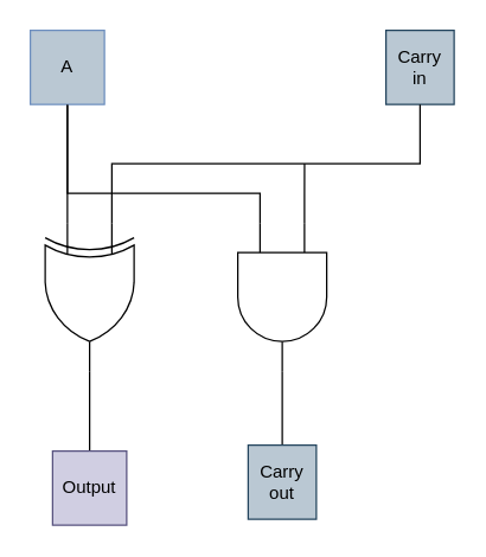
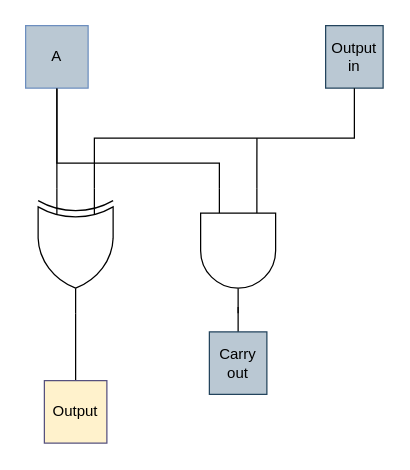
- <mxCell id="4" value="Carry&lt;br&gt;in" style="rounded=0;whiteSpace=wrap;html=1;fillColor=#bac8d3;strokeColor=#23445d;" vertex="1" parent="1"><mxGeometry x="260" y="20" width="46" height="50" as="geometry" /></mxCell>
+ <mxCell id="4" value="Output&lt;br&gt;in" style="rounded=0;whiteSpace=wrap;html=1;fillColor=#bac8d3;strokeColor=#23445d;" vertex="1" parent="1"><mxGeometry x="260" y="20" width="46" height="50" as="geometry" /></mxCell>
- <mxCell id="13" value="Carry&lt;br&gt;out" style="rounded=0;whiteSpace=wrap;html=1;fillColor=#bac8d3;strokeColor=#23445d;" vertex="1" parent="1"><mxGeometry x="167" y="300" width="46" height="50" as="geometry" /></mxCell>
+ <mxCell id="13" value="Carry&lt;br&gt;out" style="rounded=0;whiteSpace=wrap;html=1;fillColor=#bac8d3;strokeColor=#23445d;" vertex="1" parent="1"><mxGeometry x="167" y="265" width="46" height="50" as="geometry" /></mxCell>
- <mxCell id="12" value="Output" style="rounded=0;whiteSpace=wrap;html=1;fillColor=#d0cee2;strokeColor=#56517e;" vertex="1" parent="1"><mxGeometry x="35" y="304" width="50" height="50" as="geometry" /></mxCell>
+ <mxCell id="12" value="Output" style="rounded=0;whiteSpace=wrap;html=1;fillColor=#fff2cc;strokeColor=#56517e;" vertex="1" parent="1"><mxGeometry x="35" y="304" width="50" height="50" as="geometry" /></mxCell>
